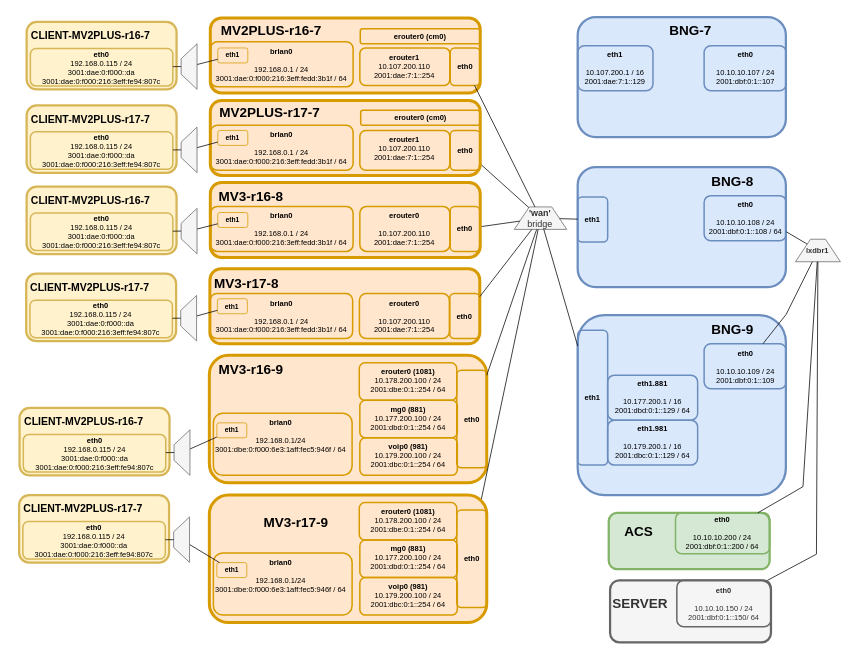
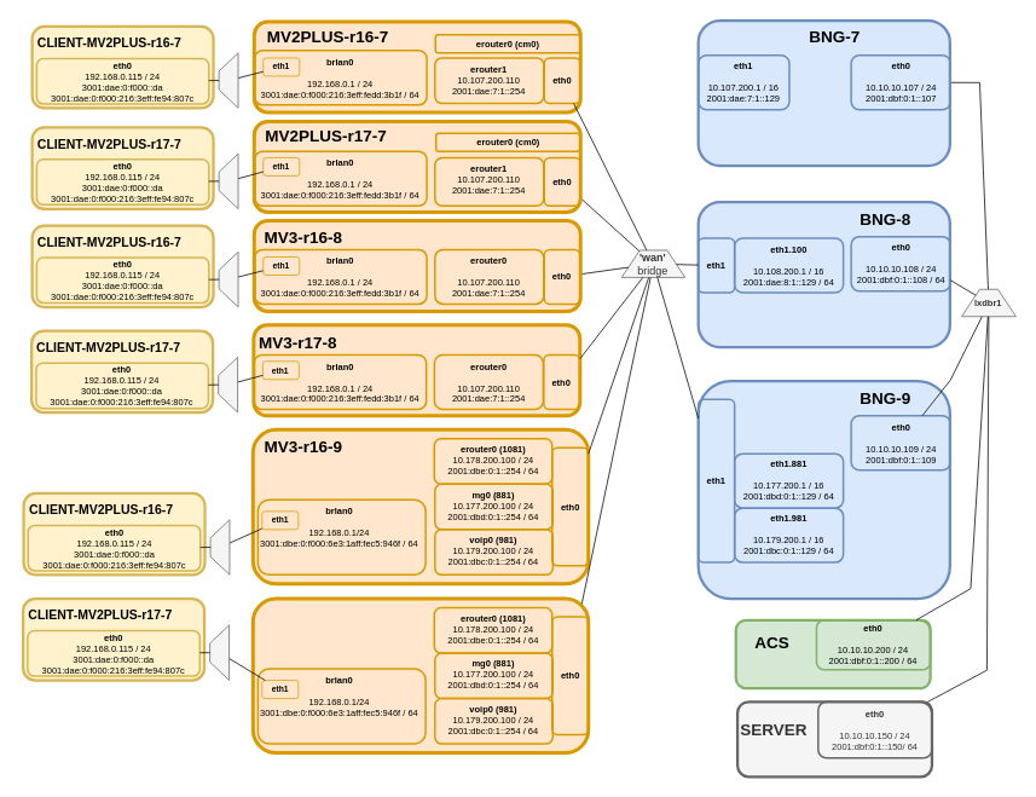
+ <mxCell id="19" value="" style="endArrow=none;html=1;rounded=0;fontSize=9;" parent="1" source="18" target="20" edge="1"><mxGeometry width="50" height="50" relative="1" as="geometry"><mxPoint x="750.47" y="220.35" as="sourcePoint" /><mxPoint x="888.186" y="157.15" as="targetPoint" /><Array as="points"><mxPoint x="1080.42" y="90.13" /></Array></mxGeometry></mxCell>
+ <mxCell id="26" value="eth1.100&lt;br&gt;&lt;br&gt;&lt;span style=&quot;font-weight: normal;&quot;&gt;10.108.200.1 / 16&lt;br&gt;2001:dae:8:1::129 / 64&lt;/span&gt;" style="rounded=1;whiteSpace=wrap;html=1;fillColor=none;strokeColor=#6c8ebf;fontSize=10;fontStyle=1;strokeWidth=2;verticalAlign=top;" parent="1" vertex="1"><mxGeometry x="809.96" y="261.87" width="120" height="60" as="geometry" /></mxCell>
- <mxCell id="100" value="&lt;b style=&quot;font-size: 18px;&quot;&gt;MV3-r17-9&lt;/b&gt;" style="text;html=1;align=center;verticalAlign=middle;resizable=0;points=[];autosize=1;strokeColor=none;fillColor=none;fontSize=18;fontColor=default;fontStyle=0;" parent="1" vertex="1"><mxGeometry x="338.69" y="676.66" width="110" height="40" as="geometry" /></mxCell>
